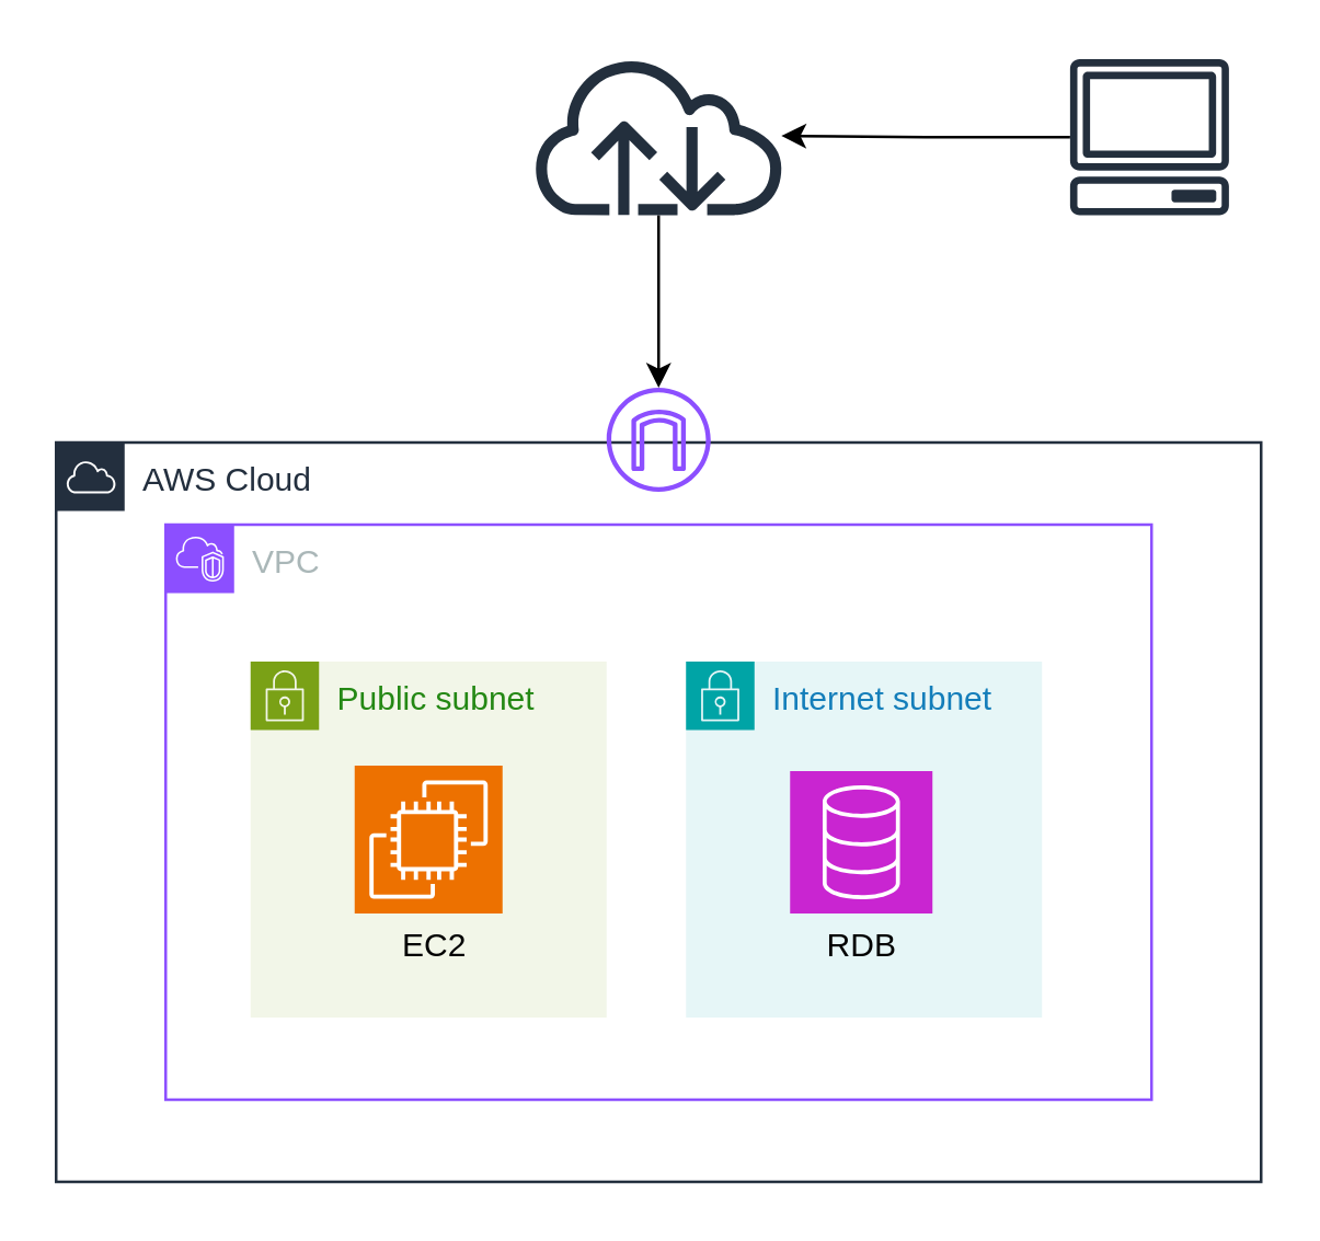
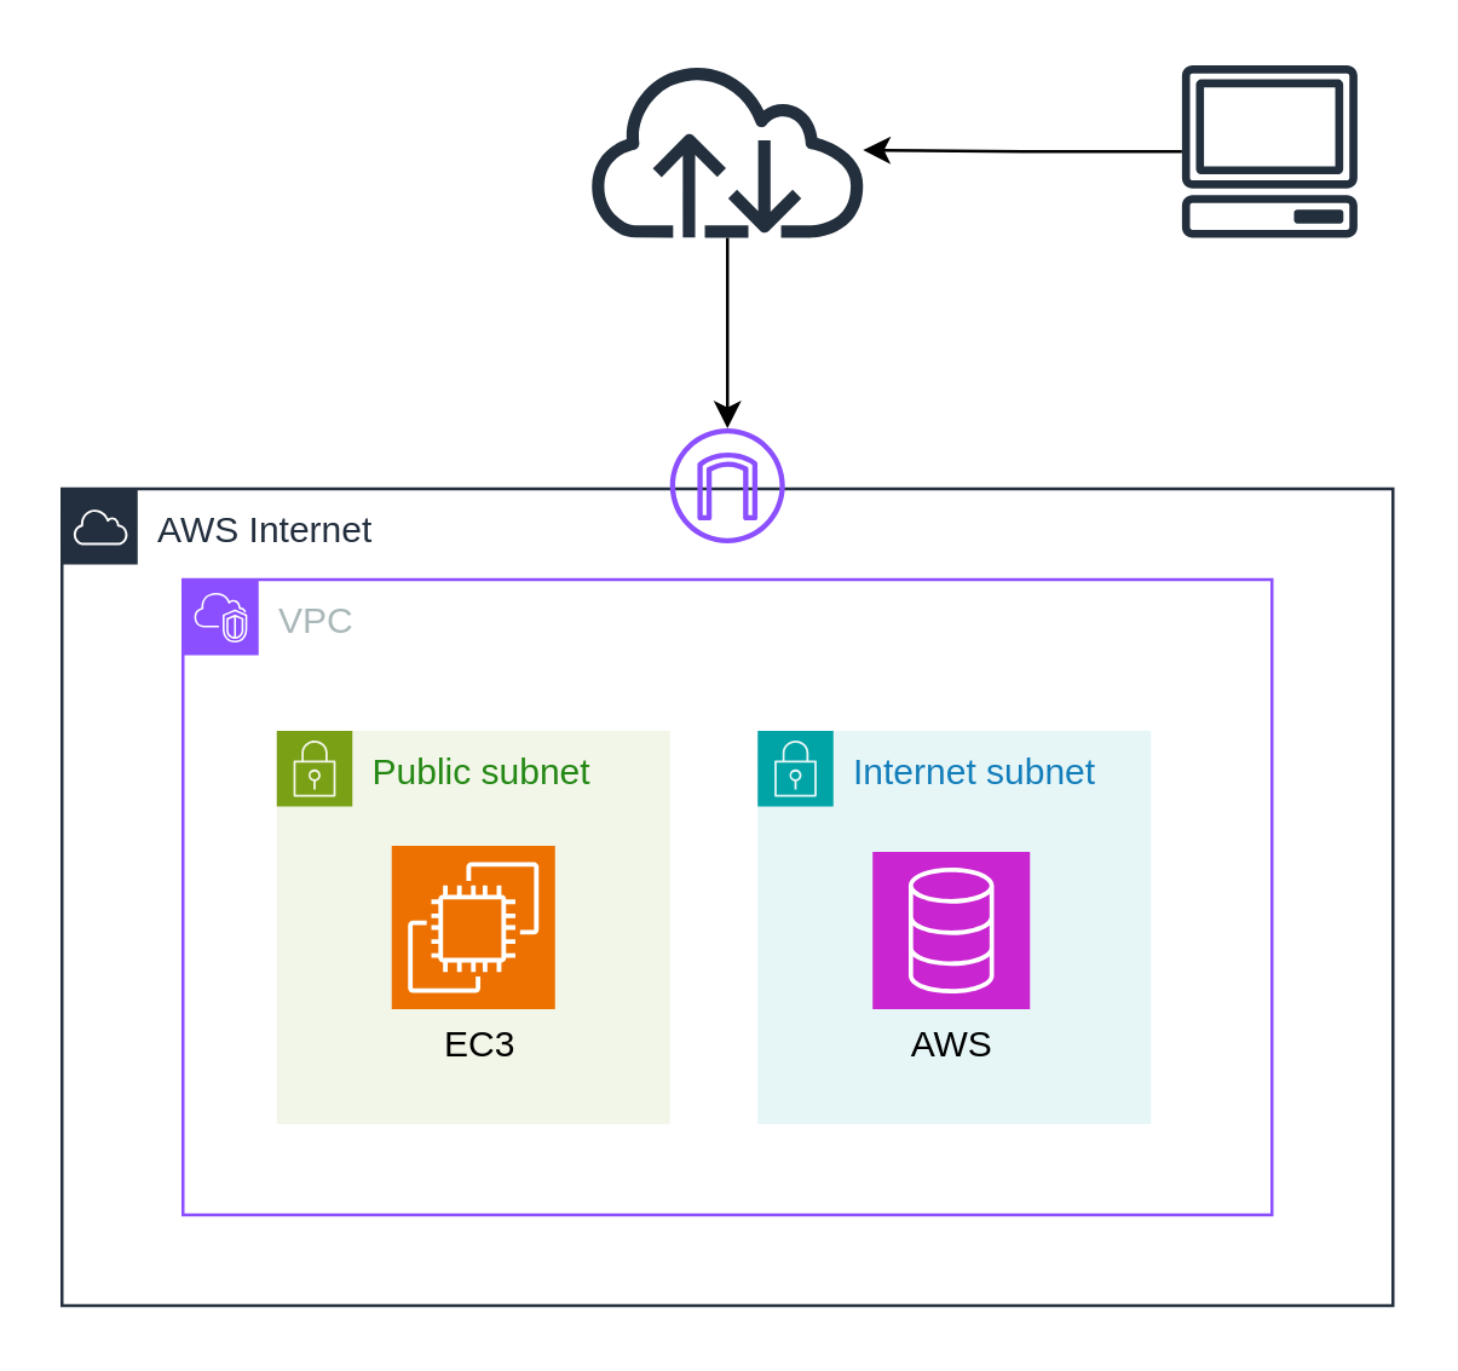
- <mxCell id="2" value="AWS Cloud" style="points=[[0,0],[0.25,0],[0.5,0],[0.75,0],[1,0],[1,0.25],[1,0.5],[1,0.75],[1,1],[0.75,1],[0.5,1],[0.25,1],[0,1],[0,0.75],[0,0.5],[0,0.25]];outlineConnect=0;gradientColor=none;html=1;whiteSpace=wrap;fontSize=12;fontStyle=0;container=1;pointerEvents=0;collapsible=0;recursiveResize=0;shape=mxgraph.aws4.group;grIcon=mxgraph.aws4.group_aws_cloud;strokeColor=#232F3E;fillColor=none;verticalAlign=top;align=left;spacingLeft=30;fontColor=#232F3E;dashed=0;" vertex="1" parent="1"><mxGeometry x="20" y="161" width="440" height="270" as="geometry" /></mxCell>
+ <mxCell id="2" value="AWS Internet" style="points=[[0,0],[0.25,0],[0.5,0],[0.75,0],[1,0],[1,0.25],[1,0.5],[1,0.75],[1,1],[0.75,1],[0.5,1],[0.25,1],[0,1],[0,0.75],[0,0.5],[0,0.25]];outlineConnect=0;gradientColor=none;html=1;whiteSpace=wrap;fontSize=12;fontStyle=0;container=1;pointerEvents=0;collapsible=0;recursiveResize=0;shape=mxgraph.aws4.group;grIcon=mxgraph.aws4.group_aws_cloud;strokeColor=#232F3E;fillColor=none;verticalAlign=top;align=left;spacingLeft=30;fontColor=#232F3E;dashed=0;" vertex="1" parent="1"><mxGeometry x="20" y="161" width="440" height="270" as="geometry" /></mxCell>
- <mxCell id="6" value="EC2" style="text;html=1;align=center;verticalAlign=middle;resizable=0;points=[];autosize=1;strokeColor=none;fillColor=none;" vertex="1" parent="4"><mxGeometry x="42" y="89" width="50" height="30" as="geometry" /></mxCell>
+ <mxCell id="6" value="EC3" style="text;html=1;align=center;verticalAlign=middle;resizable=0;points=[];autosize=1;strokeColor=none;fillColor=none;" vertex="1" parent="4"><mxGeometry x="42" y="89" width="50" height="30" as="geometry" /></mxCell>
- <mxCell id="9" value="RDB" style="text;html=1;align=center;verticalAlign=middle;resizable=0;points=[];autosize=1;strokeColor=none;fillColor=none;" vertex="1" parent="7"><mxGeometry x="39" y="89" width="50" height="30" as="geometry" /></mxCell>
+ <mxCell id="9" value="AWS" style="text;html=1;align=center;verticalAlign=middle;resizable=0;points=[];autosize=1;strokeColor=none;fillColor=none;" vertex="1" parent="7"><mxGeometry x="39" y="89" width="50" height="30" as="geometry" /></mxCell>
